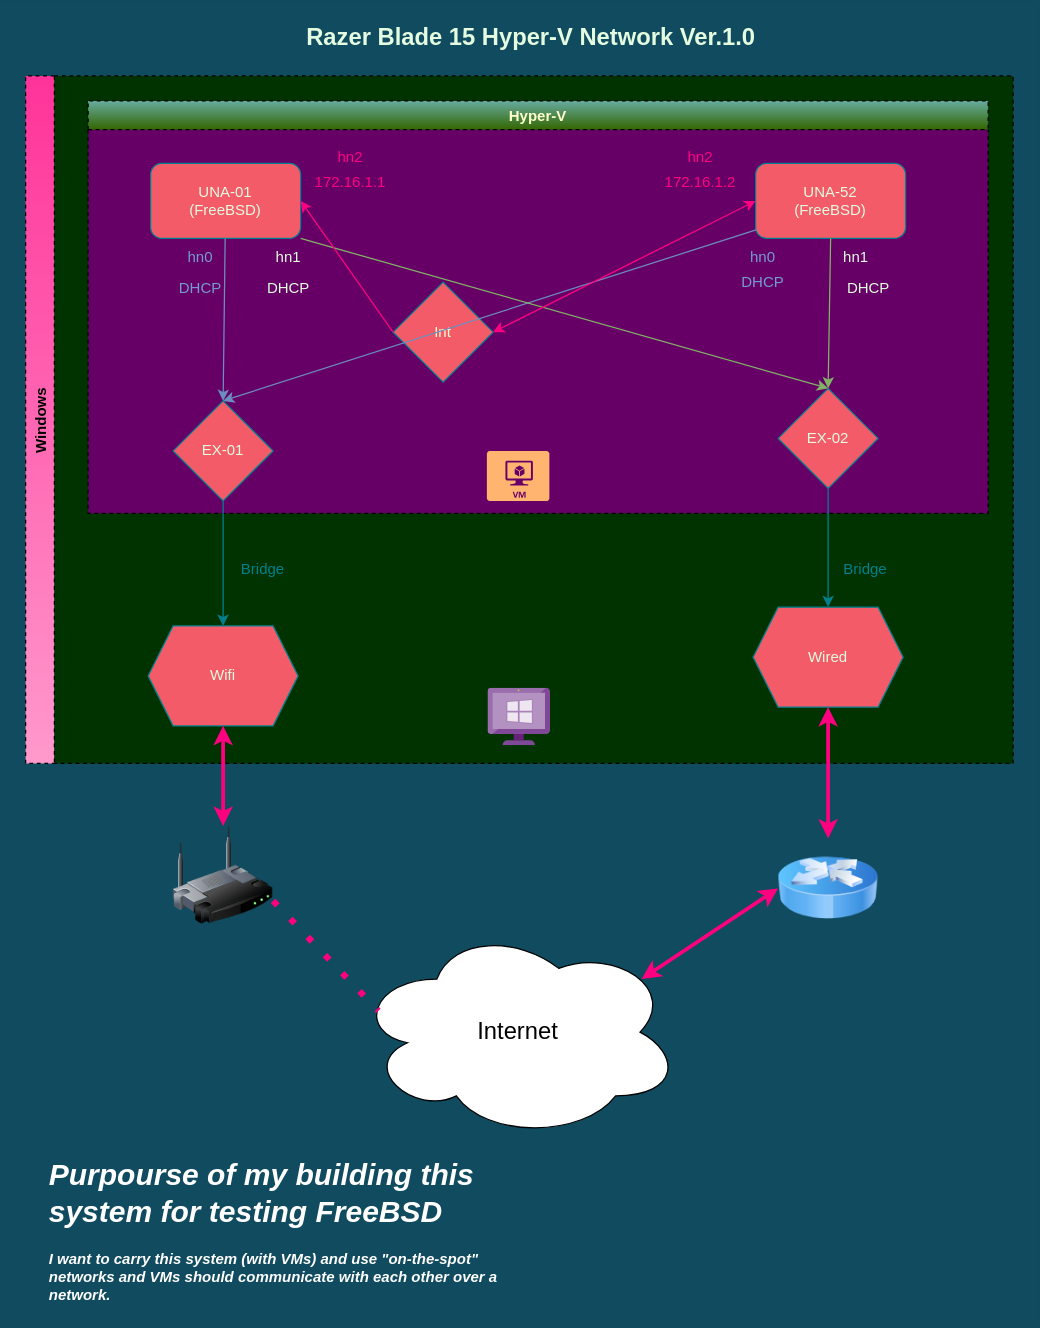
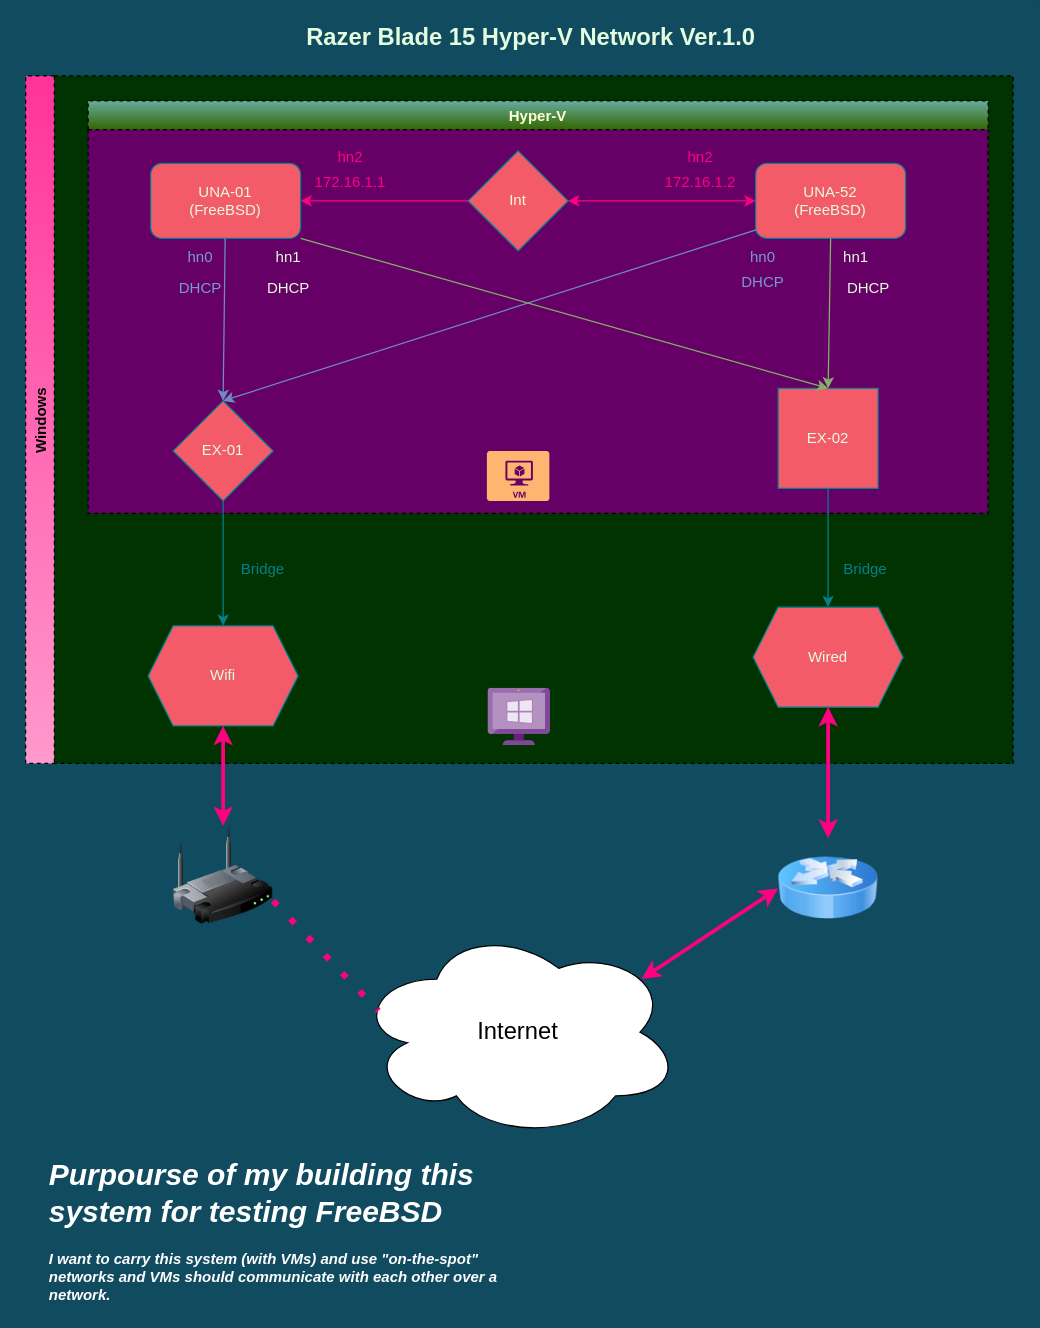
- <mxCell id="16" value="&lt;font color=&quot;#ffffcc&quot;&gt;Int&lt;/font&gt;" style="rhombus;whiteSpace=wrap;html=1;rounded=0;sketch=0;fontColor=#028090;strokeColor=#028090;fillColor=#F45B69;" parent="6" vertex="1"><mxGeometry x="244" y="145" width="80" height="80" as="geometry" /></mxCell>
+ <mxCell id="16" value="&lt;font color=&quot;#ffffcc&quot;&gt;Int&lt;/font&gt;" style="rhombus;whiteSpace=wrap;html=1;rounded=0;sketch=0;fontColor=#028090;strokeColor=#028090;fillColor=#F45B69;" parent="6" vertex="1"><mxGeometry x="304" y="40" width="80" height="80" as="geometry" /></mxCell>
- <mxCell id="22" value="EX-02" style="rhombus;whiteSpace=wrap;html=1;fillColor=#F45B69;strokeColor=#028090;fontColor=#E4FDE1;" parent="2" vertex="1"><mxGeometry x="622" y="310" width="80" height="80" as="geometry" /></mxCell>
+ <mxCell id="22" value="EX-02" style="whiteSpace=wrap;html=1;fillColor=#F45B69;strokeColor=#028090;fontColor=#E4FDE1;rounded=0;" parent="2" vertex="1"><mxGeometry x="622" y="310" width="80" height="80" as="geometry" /></mxCell>
